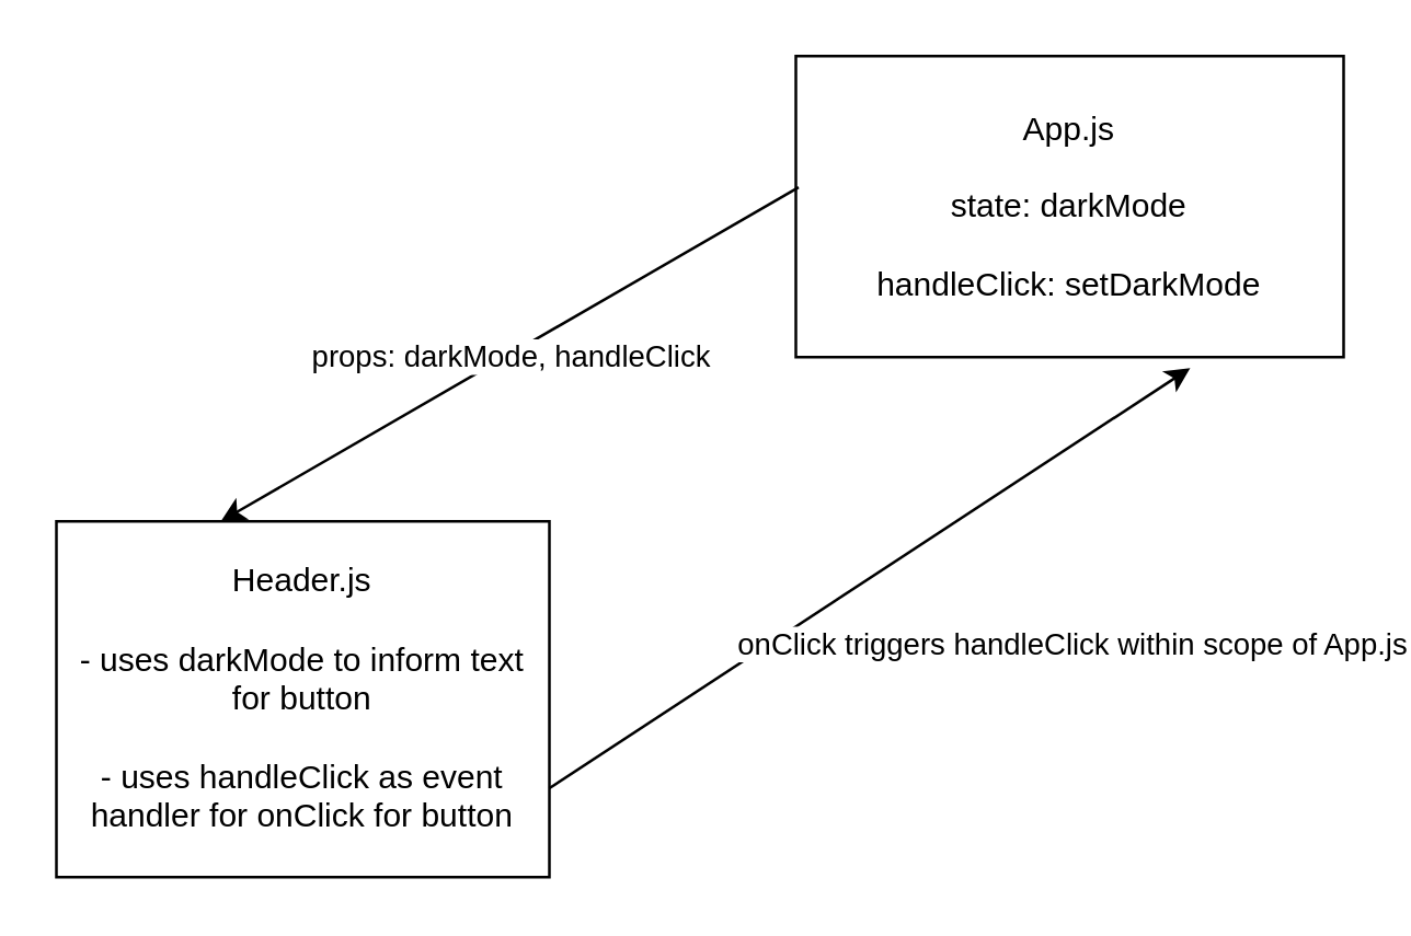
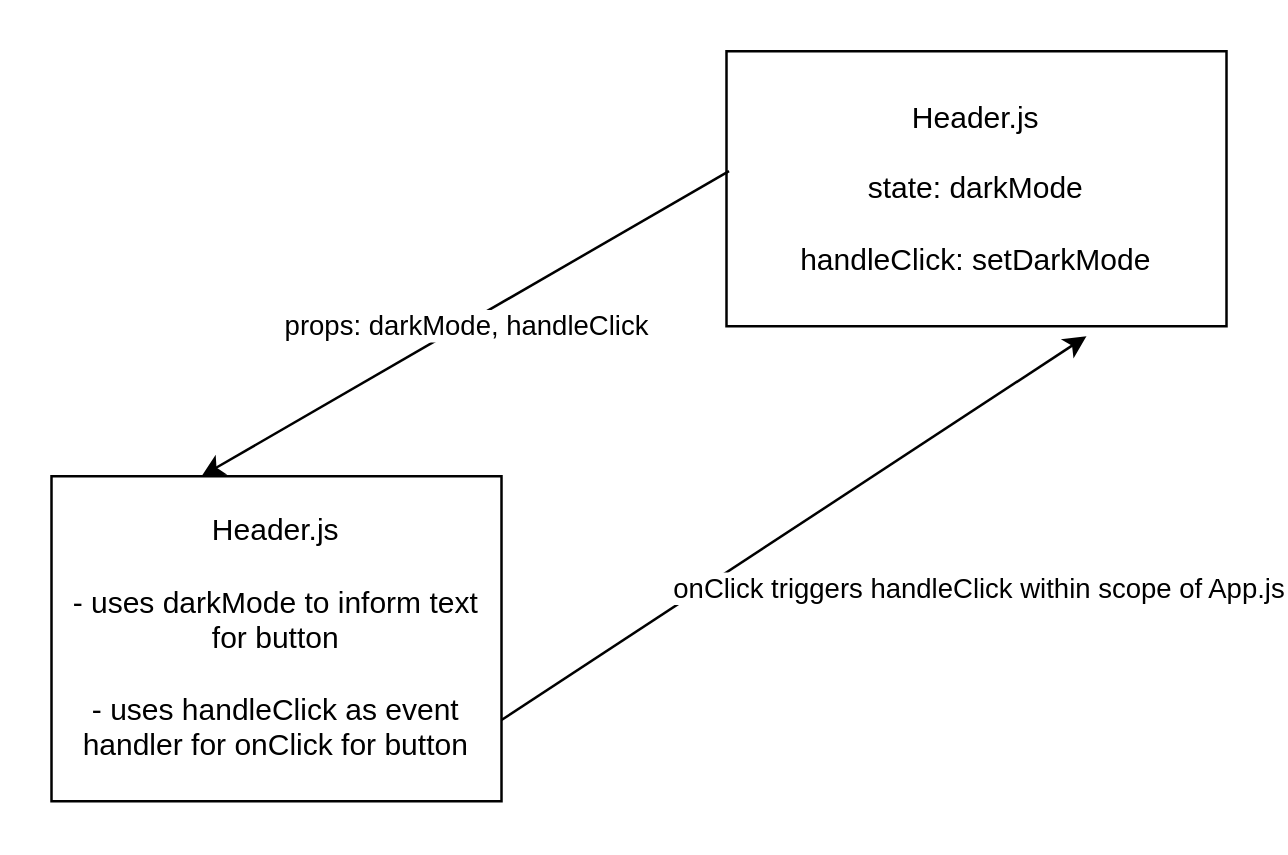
- <mxCell id="2" value="App.js&lt;br&gt;&lt;br&gt;state: darkMode&lt;br&gt;&lt;br&gt;handleClick: setDarkMode" style="whiteSpace=wrap;html=1;" parent="1" vertex="1"><mxGeometry x="290" y="20" width="200" height="110" as="geometry" /></mxCell>
+ <mxCell id="2" value="Header.js&lt;br&gt;&lt;br&gt;state: darkMode&lt;br&gt;&lt;br&gt;handleClick: setDarkMode" style="whiteSpace=wrap;html=1;" parent="1" vertex="1"><mxGeometry x="290" y="20" width="200" height="110" as="geometry" /></mxCell>
